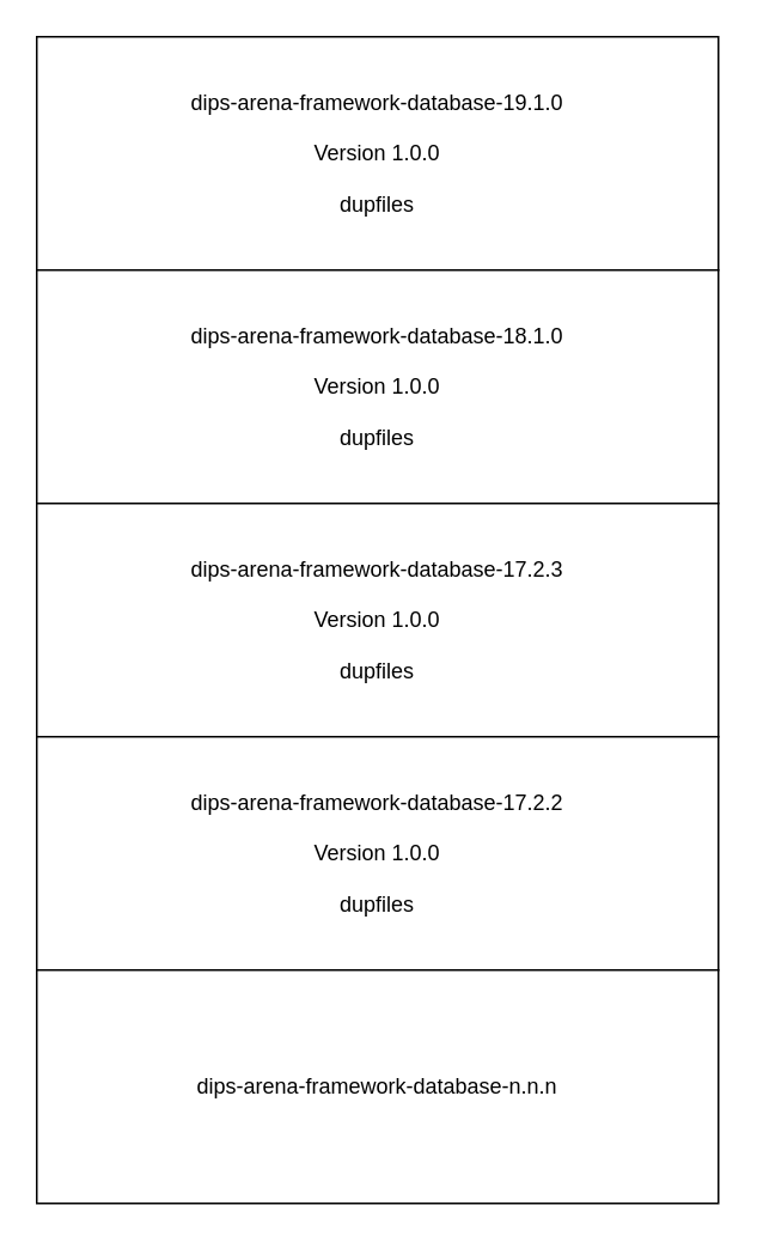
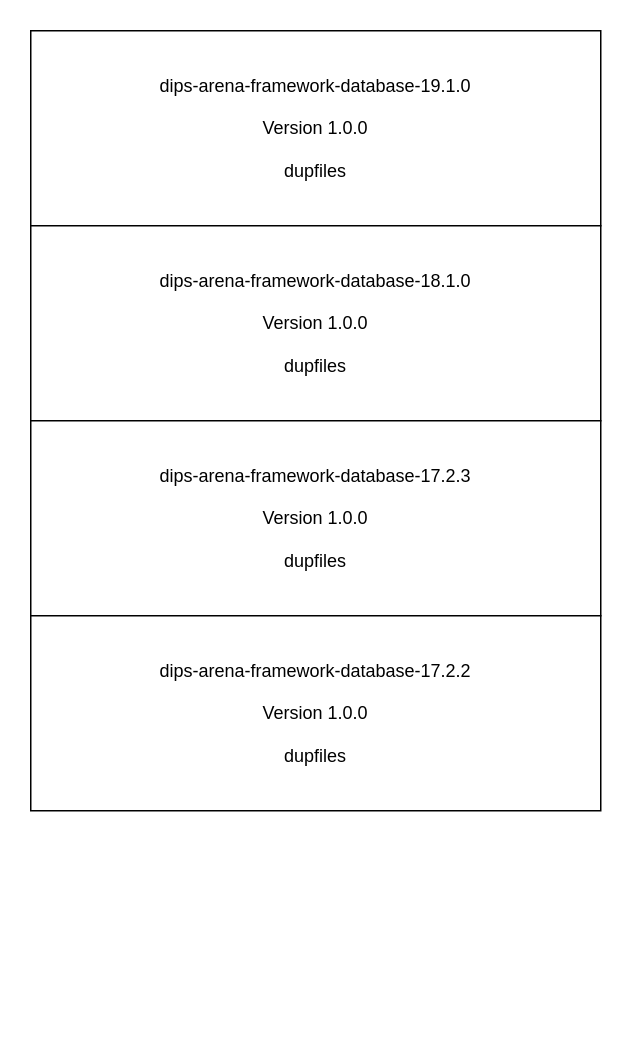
- <mxCell id="6" value="&lt;span&gt;dips-arena-framework-database-n.n.n&lt;br&gt;&lt;/span&gt;" parent="1" style="rounded=0;whiteSpace=wrap;html=1;" vertex="1"><mxGeometry as="geometry" x="20" y="540" width="380" height="130" /></mxCell>
